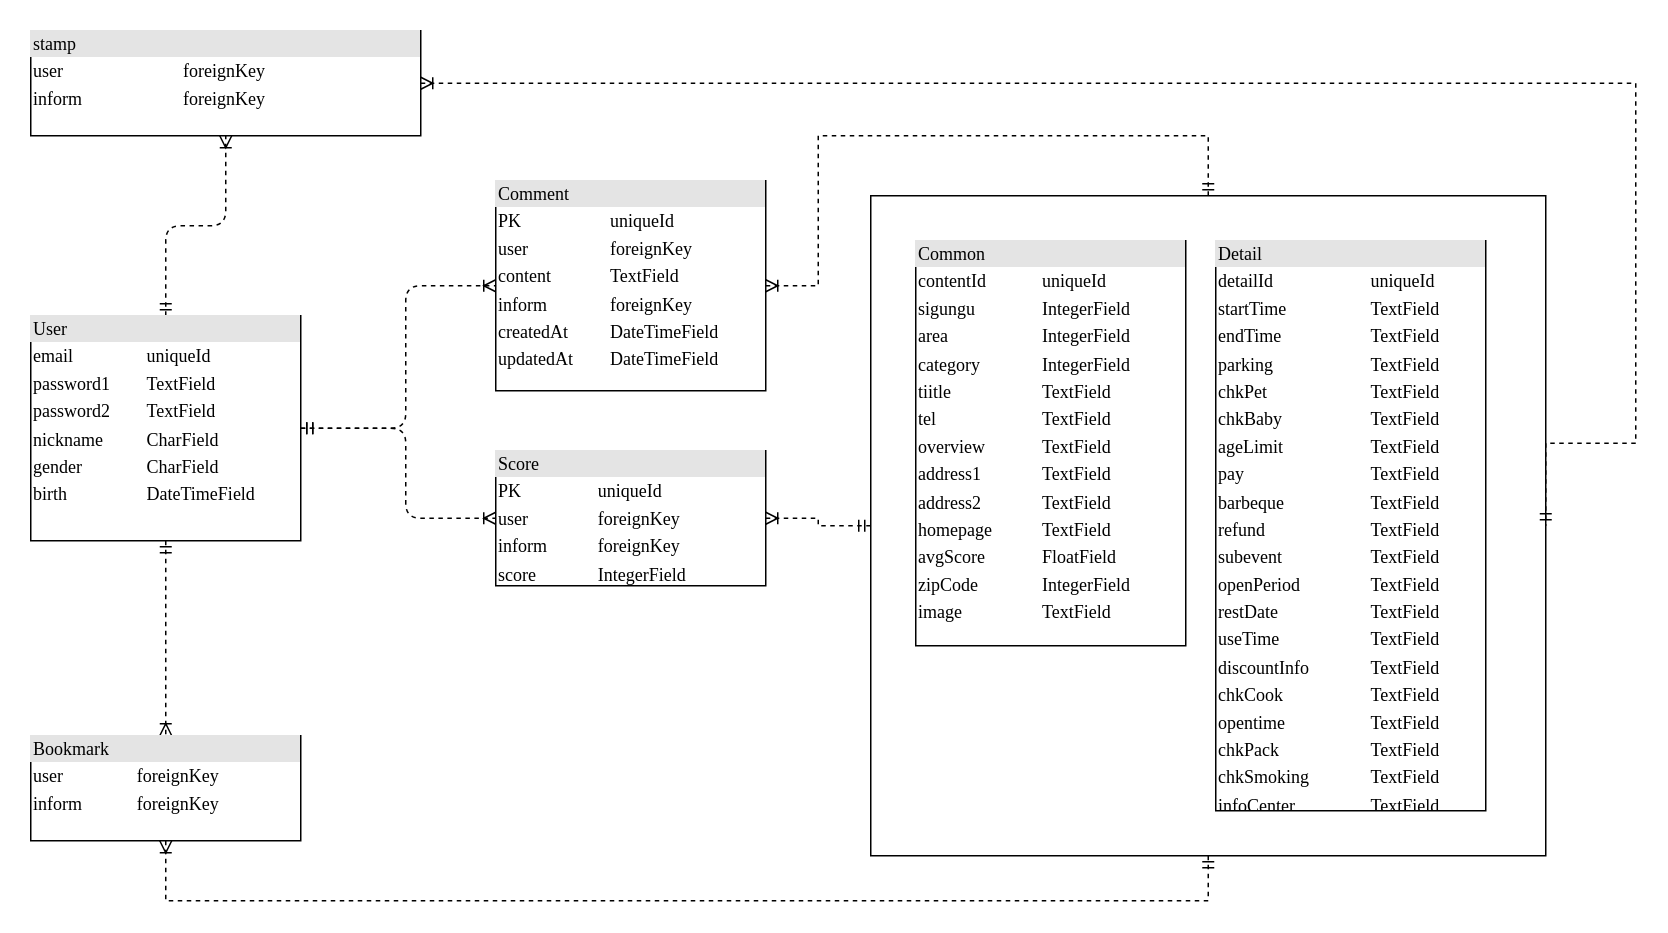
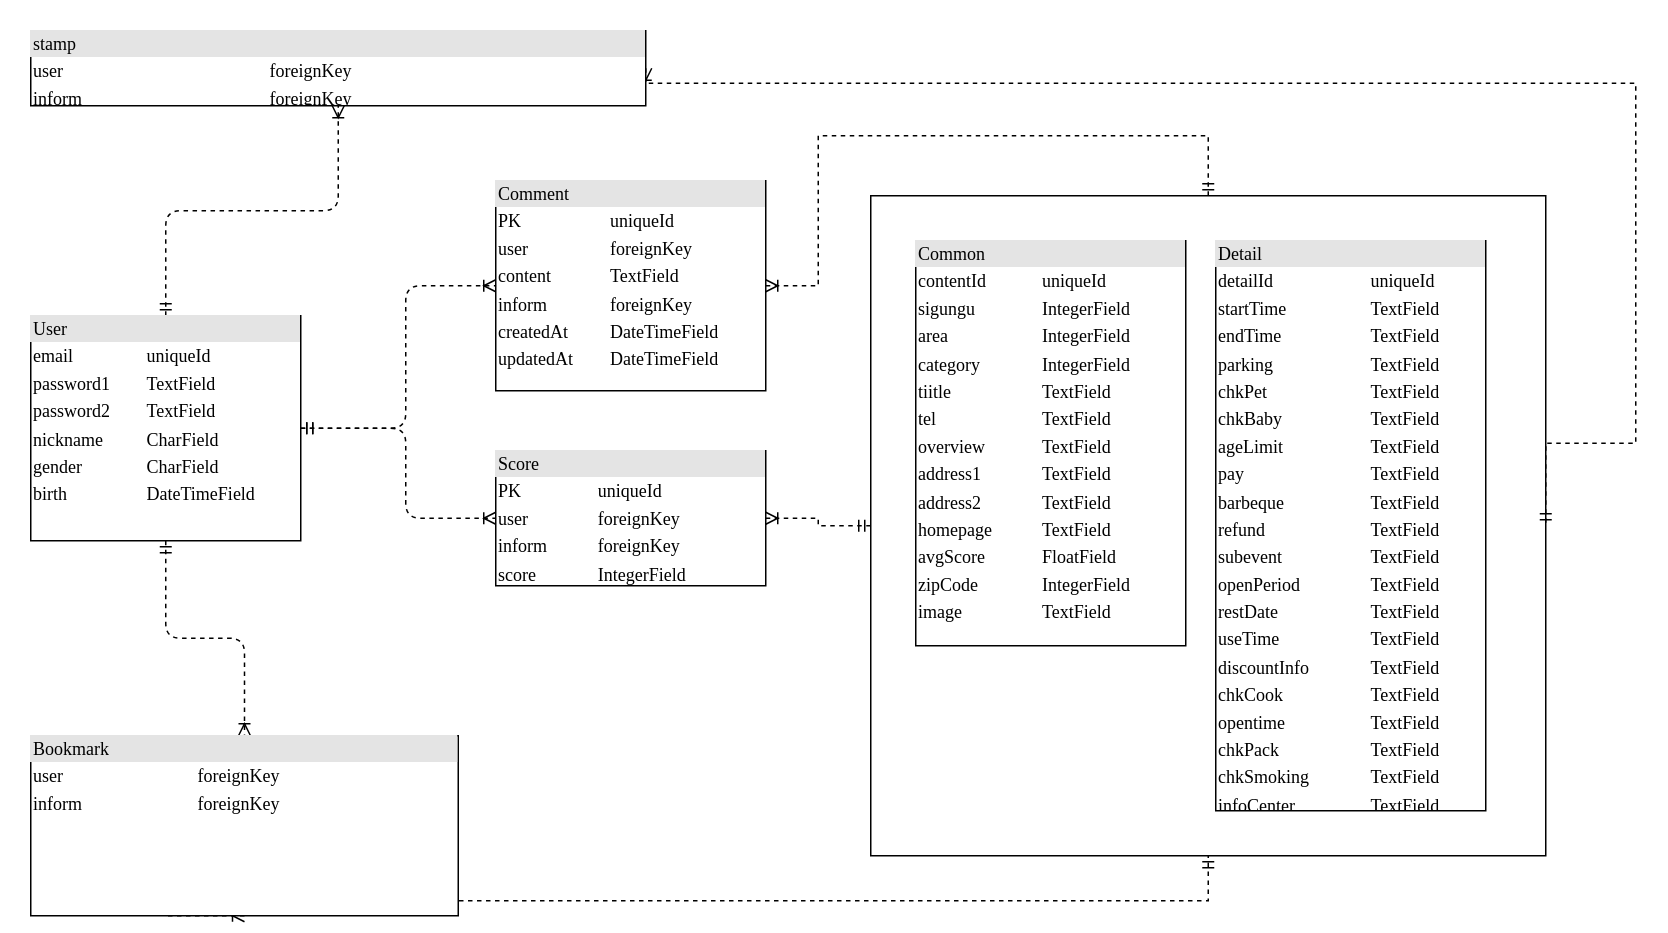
- <mxCell id="6" value="&lt;div style=&quot;box-sizing: border-box ; width: 100% ; background: #e4e4e4 ; padding: 2px&quot;&gt;stamp&lt;/div&gt;&lt;table style=&quot;width: 100% ; font-size: 1em&quot; cellpadding=&quot;2&quot; cellspacing=&quot;0&quot;&gt;&lt;tbody&gt;&lt;tr&gt;&lt;td&gt;user&lt;/td&gt;&lt;td&gt;foreignKey&lt;/td&gt;&lt;/tr&gt;&lt;tr&gt;&lt;td&gt;inform&lt;/td&gt;&lt;td&gt;foreignKey&lt;/td&gt;&lt;/tr&gt;&lt;/tbody&gt;&lt;/table&gt;" style="verticalAlign=top;align=left;overflow=fill;html=1;rounded=0;shadow=0;comic=0;labelBackgroundColor=none;strokeColor=#000000;strokeWidth=1;fillColor=#ffffff;fontFamily=Verdana;fontSize=12;fontColor=#000000;" parent="1" vertex="1"><mxGeometry x="20" y="20" width="260" height="70" as="geometry" /></mxCell>
+ <mxCell id="6" value="&lt;div style=&quot;box-sizing: border-box ; width: 100% ; background: #e4e4e4 ; padding: 2px&quot;&gt;stamp&lt;/div&gt;&lt;table style=&quot;width: 100% ; font-size: 1em&quot; cellpadding=&quot;2&quot; cellspacing=&quot;0&quot;&gt;&lt;tbody&gt;&lt;tr&gt;&lt;td&gt;user&lt;/td&gt;&lt;td&gt;foreignKey&lt;/td&gt;&lt;/tr&gt;&lt;tr&gt;&lt;td&gt;inform&lt;/td&gt;&lt;td&gt;foreignKey&lt;/td&gt;&lt;/tr&gt;&lt;/tbody&gt;&lt;/table&gt;" style="verticalAlign=top;align=left;overflow=fill;html=1;rounded=0;shadow=0;comic=0;labelBackgroundColor=none;strokeColor=#000000;strokeWidth=1;fillColor=#ffffff;fontFamily=Verdana;fontSize=12;fontColor=#000000;" parent="1" vertex="1"><mxGeometry x="20" y="20" width="410" height="50" as="geometry" /></mxCell>
- <mxCell id="10" value="&lt;div style=&quot;box-sizing: border-box ; width: 100% ; background: #e4e4e4 ; padding: 2px&quot;&gt;Bookmark&lt;/div&gt;&lt;table style=&quot;width: 100% ; font-size: 1em&quot; cellpadding=&quot;2&quot; cellspacing=&quot;0&quot;&gt;&lt;tbody&gt;&lt;tr&gt;&lt;td&gt;user&lt;/td&gt;&lt;td&gt;foreignKey&lt;/td&gt;&lt;/tr&gt;&lt;tr&gt;&lt;td&gt;inform&lt;/td&gt;&lt;td&gt;foreignKey&lt;/td&gt;&lt;/tr&gt;&lt;/tbody&gt;&lt;/table&gt;" style="verticalAlign=top;align=left;overflow=fill;html=1;rounded=0;shadow=0;comic=0;labelBackgroundColor=none;strokeColor=#000000;strokeWidth=1;fillColor=#ffffff;fontFamily=Verdana;fontSize=12;fontColor=#000000;" parent="1" vertex="1"><mxGeometry x="20" y="490" width="180" height="70" as="geometry" /></mxCell>
+ <mxCell id="10" value="&lt;div style=&quot;box-sizing: border-box ; width: 100% ; background: #e4e4e4 ; padding: 2px&quot;&gt;Bookmark&lt;/div&gt;&lt;table style=&quot;width: 100% ; font-size: 1em&quot; cellpadding=&quot;2&quot; cellspacing=&quot;0&quot;&gt;&lt;tbody&gt;&lt;tr&gt;&lt;td&gt;user&lt;/td&gt;&lt;td&gt;foreignKey&lt;/td&gt;&lt;/tr&gt;&lt;tr&gt;&lt;td&gt;inform&lt;/td&gt;&lt;td&gt;foreignKey&lt;/td&gt;&lt;/tr&gt;&lt;/tbody&gt;&lt;/table&gt;" style="verticalAlign=top;align=left;overflow=fill;html=1;rounded=0;shadow=0;comic=0;labelBackgroundColor=none;strokeColor=#000000;strokeWidth=1;fillColor=#ffffff;fontFamily=Verdana;fontSize=12;fontColor=#000000;" parent="1" vertex="1"><mxGeometry x="20" y="490" width="285" height="120" as="geometry" /></mxCell>
